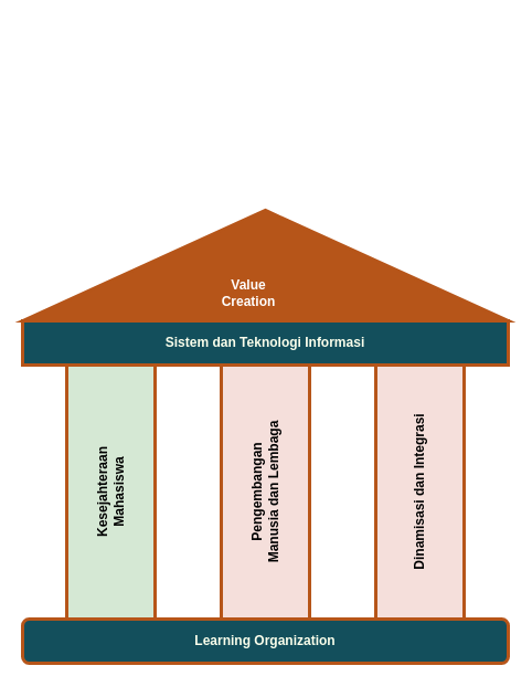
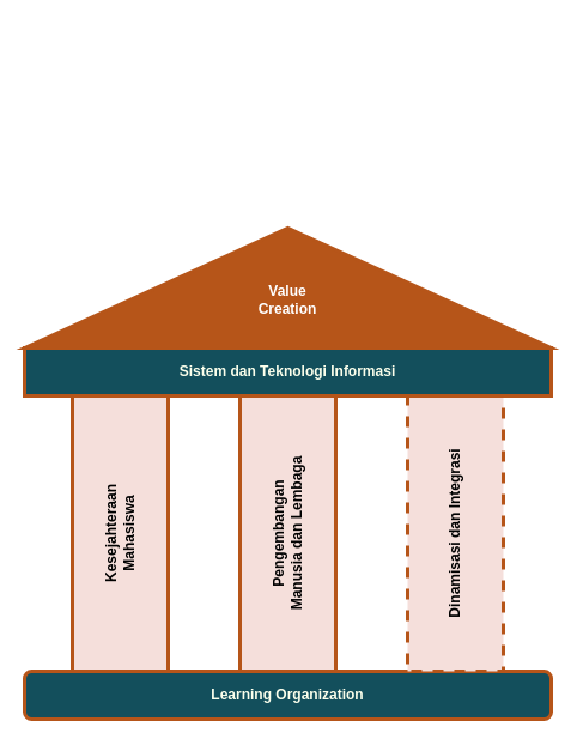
- <mxCell id="8" value="Value&lt;div&gt;Creation&lt;/div&gt;" style="text;html=1;align=center;verticalAlign=middle;whiteSpace=wrap;rounded=0;fontStyle=1;fontColor=#FFFFFF;" vertex="1" parent="1"><mxGeometry x="195" y="250" width="60" height="30" as="geometry" /></mxCell>
+ <mxCell id="8" value="Value&lt;div&gt;Creation&lt;/div&gt;" style="text;html=1;align=center;verticalAlign=middle;whiteSpace=wrap;rounded=0;fontStyle=1;fontColor=#FFFFFF;" vertex="1" parent="1"><mxGeometry x="210" y="235" width="60" height="30" as="geometry" /></mxCell>
- <mxCell id="3" value="Kesejahteraan&lt;div&gt;Mahasiswa&lt;/div&gt;" style="rounded=0;whiteSpace=wrap;html=1;horizontal=0;fillColor=#d5e8d4;fontStyle=1;strokeColor=#B65519;strokeWidth=3;" vertex="1" parent="1"><mxGeometry x="60" y="330" width="80" height="230" as="geometry" /></mxCell>
+ <mxCell id="3" value="Kesejahteraan&lt;div&gt;Mahasiswa&lt;/div&gt;" style="rounded=0;whiteSpace=wrap;html=1;horizontal=0;fillColor=#F5DFDB;fontStyle=1;strokeColor=#B65519;strokeWidth=3;" vertex="1" parent="1"><mxGeometry x="60" y="330" width="80" height="230" as="geometry" /></mxCell>
- <mxCell id="4" value="Dinamisasi dan Integrasi" style="rounded=0;whiteSpace=wrap;html=1;horizontal=0;fillColor=#F5DFDB;fontStyle=1;strokeColor=#B65519;strokeWidth=3;" vertex="1" parent="1"><mxGeometry x="340" y="330" width="80" height="230" as="geometry" /></mxCell>
+ <mxCell id="4" value="Dinamisasi dan Integrasi" style="rounded=0;whiteSpace=wrap;html=1;horizontal=0;fillColor=#F5DFDB;fontStyle=1;strokeColor=#B65519;strokeWidth=3;dashed=1;" vertex="1" parent="1"><mxGeometry x="340" y="330" width="80" height="230" as="geometry" /></mxCell>
